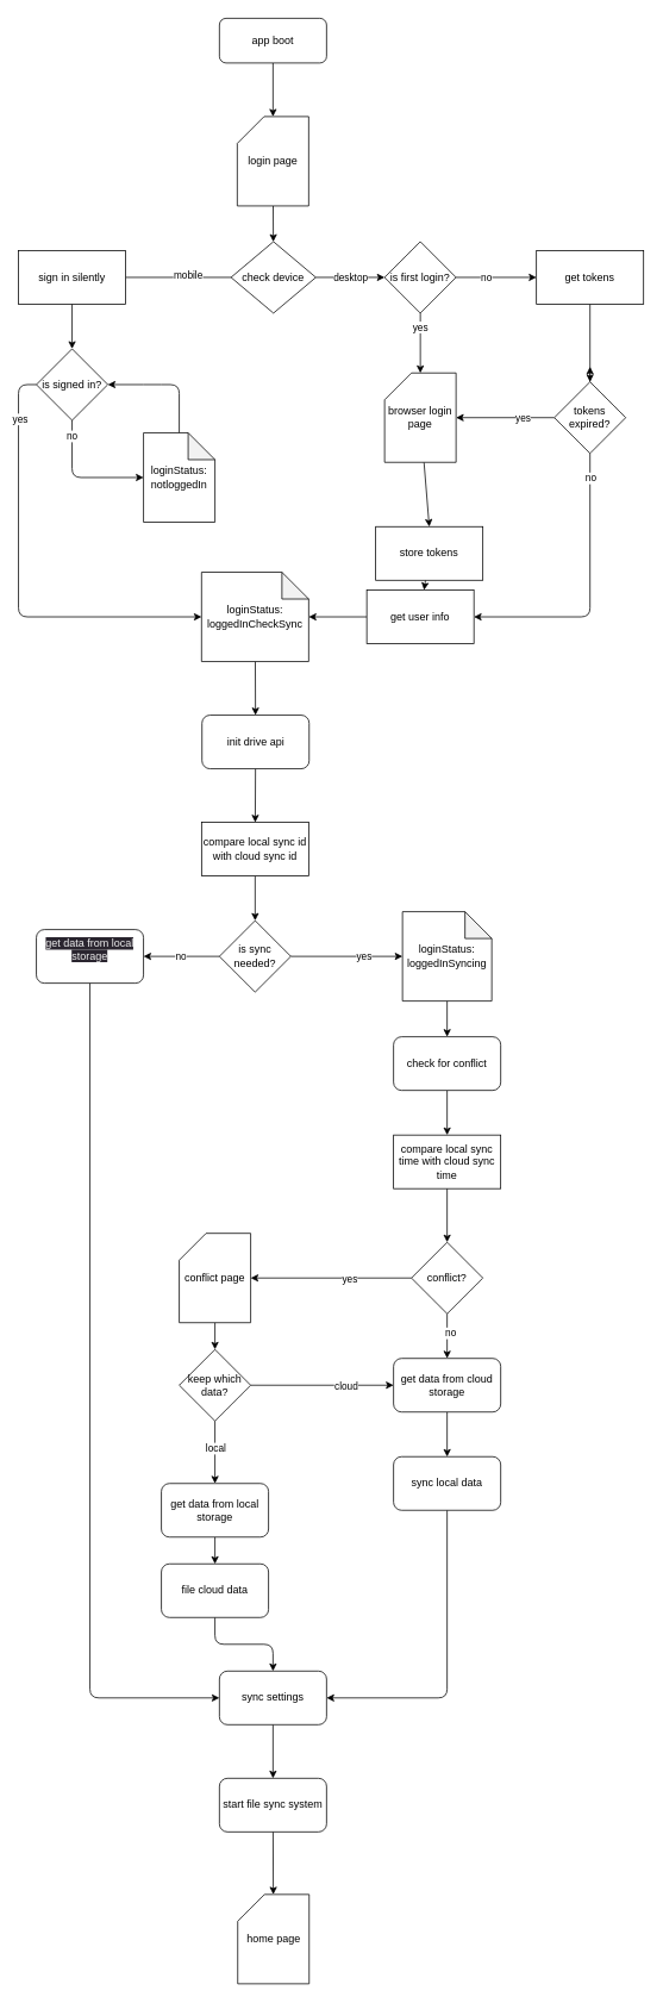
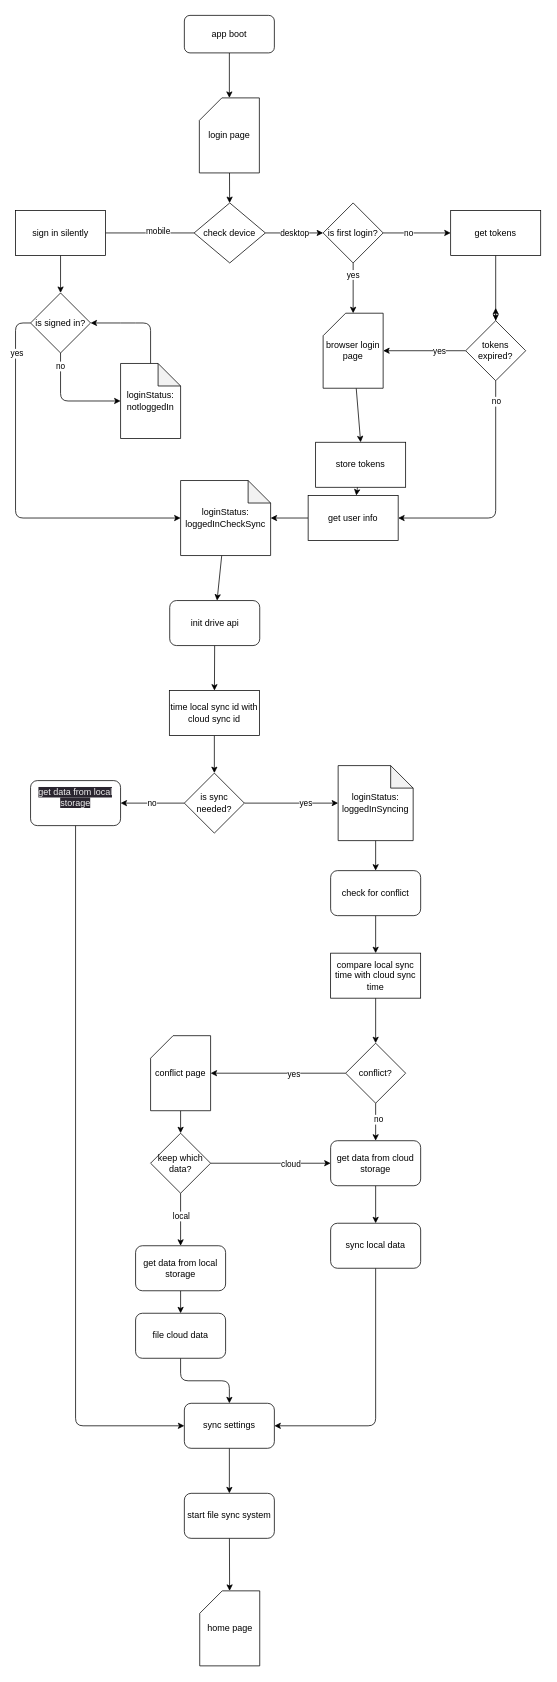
- <mxCell id="26" value="loginStatus:&lt;br&gt;loggedInCheckSync" style="shape=note;whiteSpace=wrap;html=1;backgroundOutline=1;darkOpacity=0.05;" vertex="1" parent="1"><mxGeometry x="225" y="640" width="120" height="100" as="geometry" /></mxCell>
+ <mxCell id="26" value="loginStatus:&lt;br&gt;loggedInCheckSync" style="shape=note;whiteSpace=wrap;html=1;backgroundOutline=1;darkOpacity=0.05;" vertex="1" parent="1"><mxGeometry x="240" y="640" width="120" height="100" as="geometry" /></mxCell>
- <mxCell id="24" value="compare local sync id with cloud sync id" style="rounded=0;whiteSpace=wrap;html=1;" vertex="1" parent="1"><mxGeometry x="225" y="920" width="120" height="60" as="geometry" /></mxCell>
+ <mxCell id="24" value="time local sync id with cloud sync id" style="rounded=0;whiteSpace=wrap;html=1;" vertex="1" parent="1"><mxGeometry x="225" y="920" width="120" height="60" as="geometry" /></mxCell>
